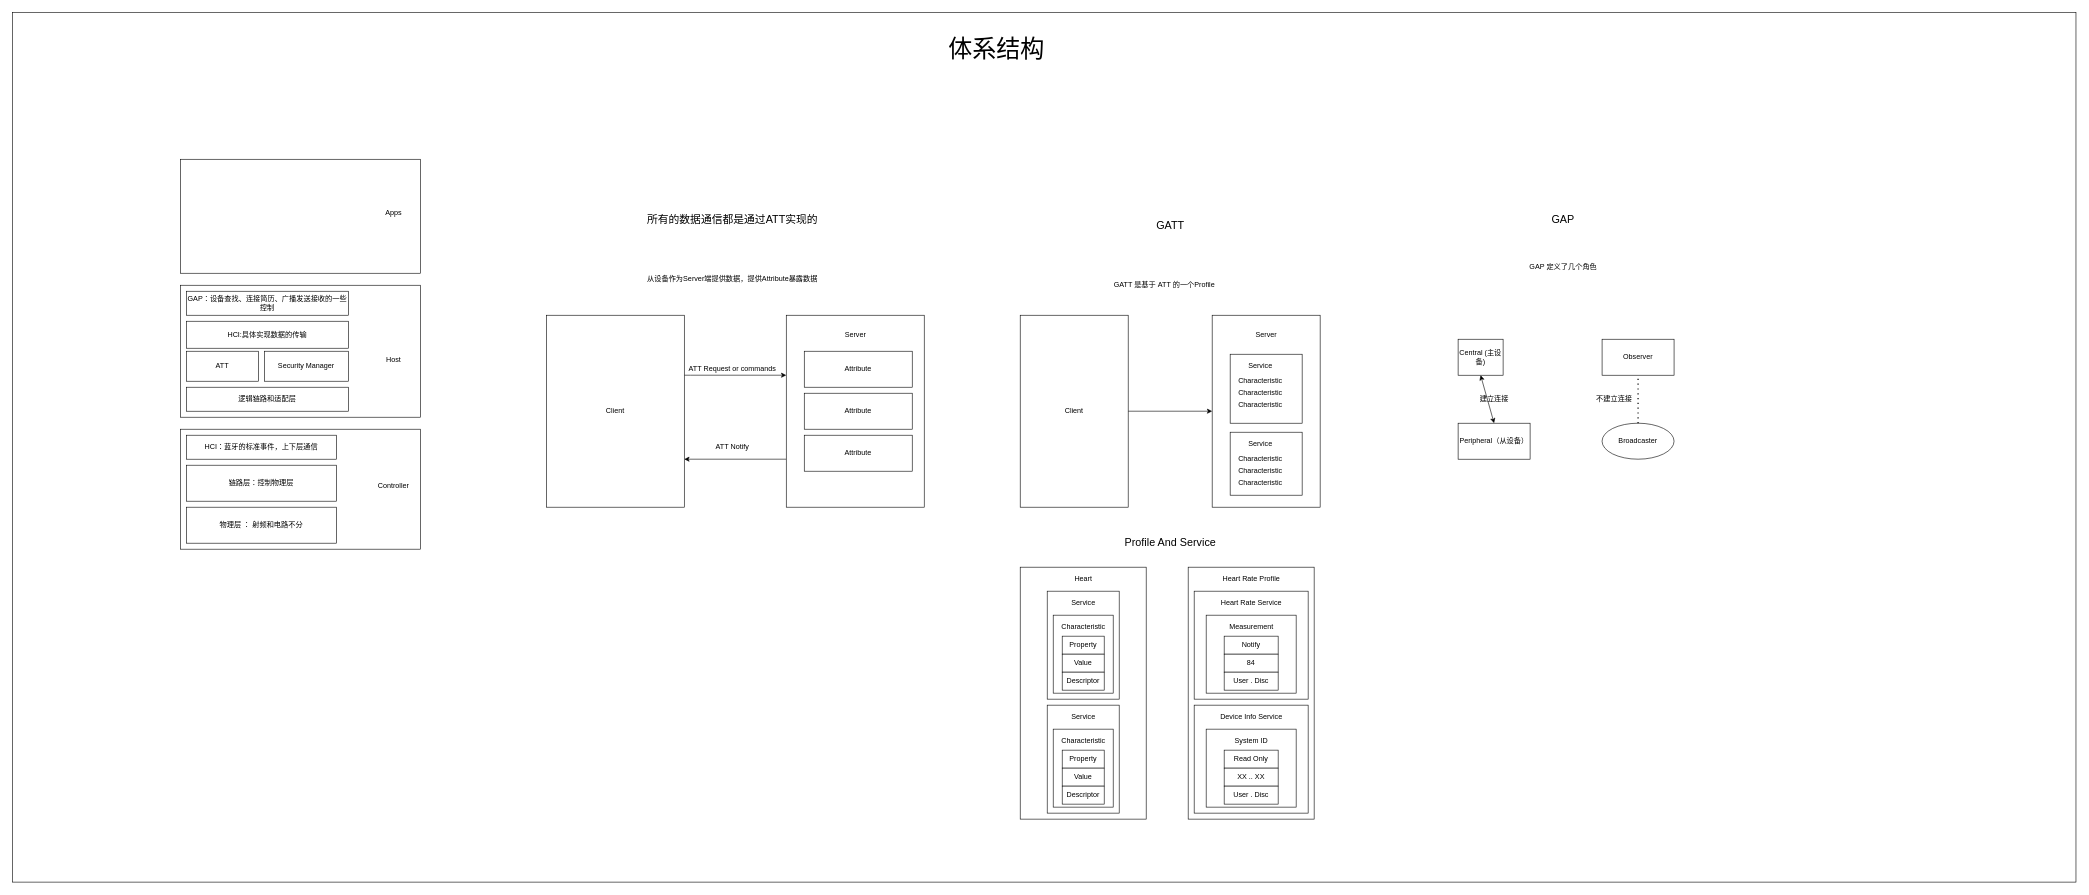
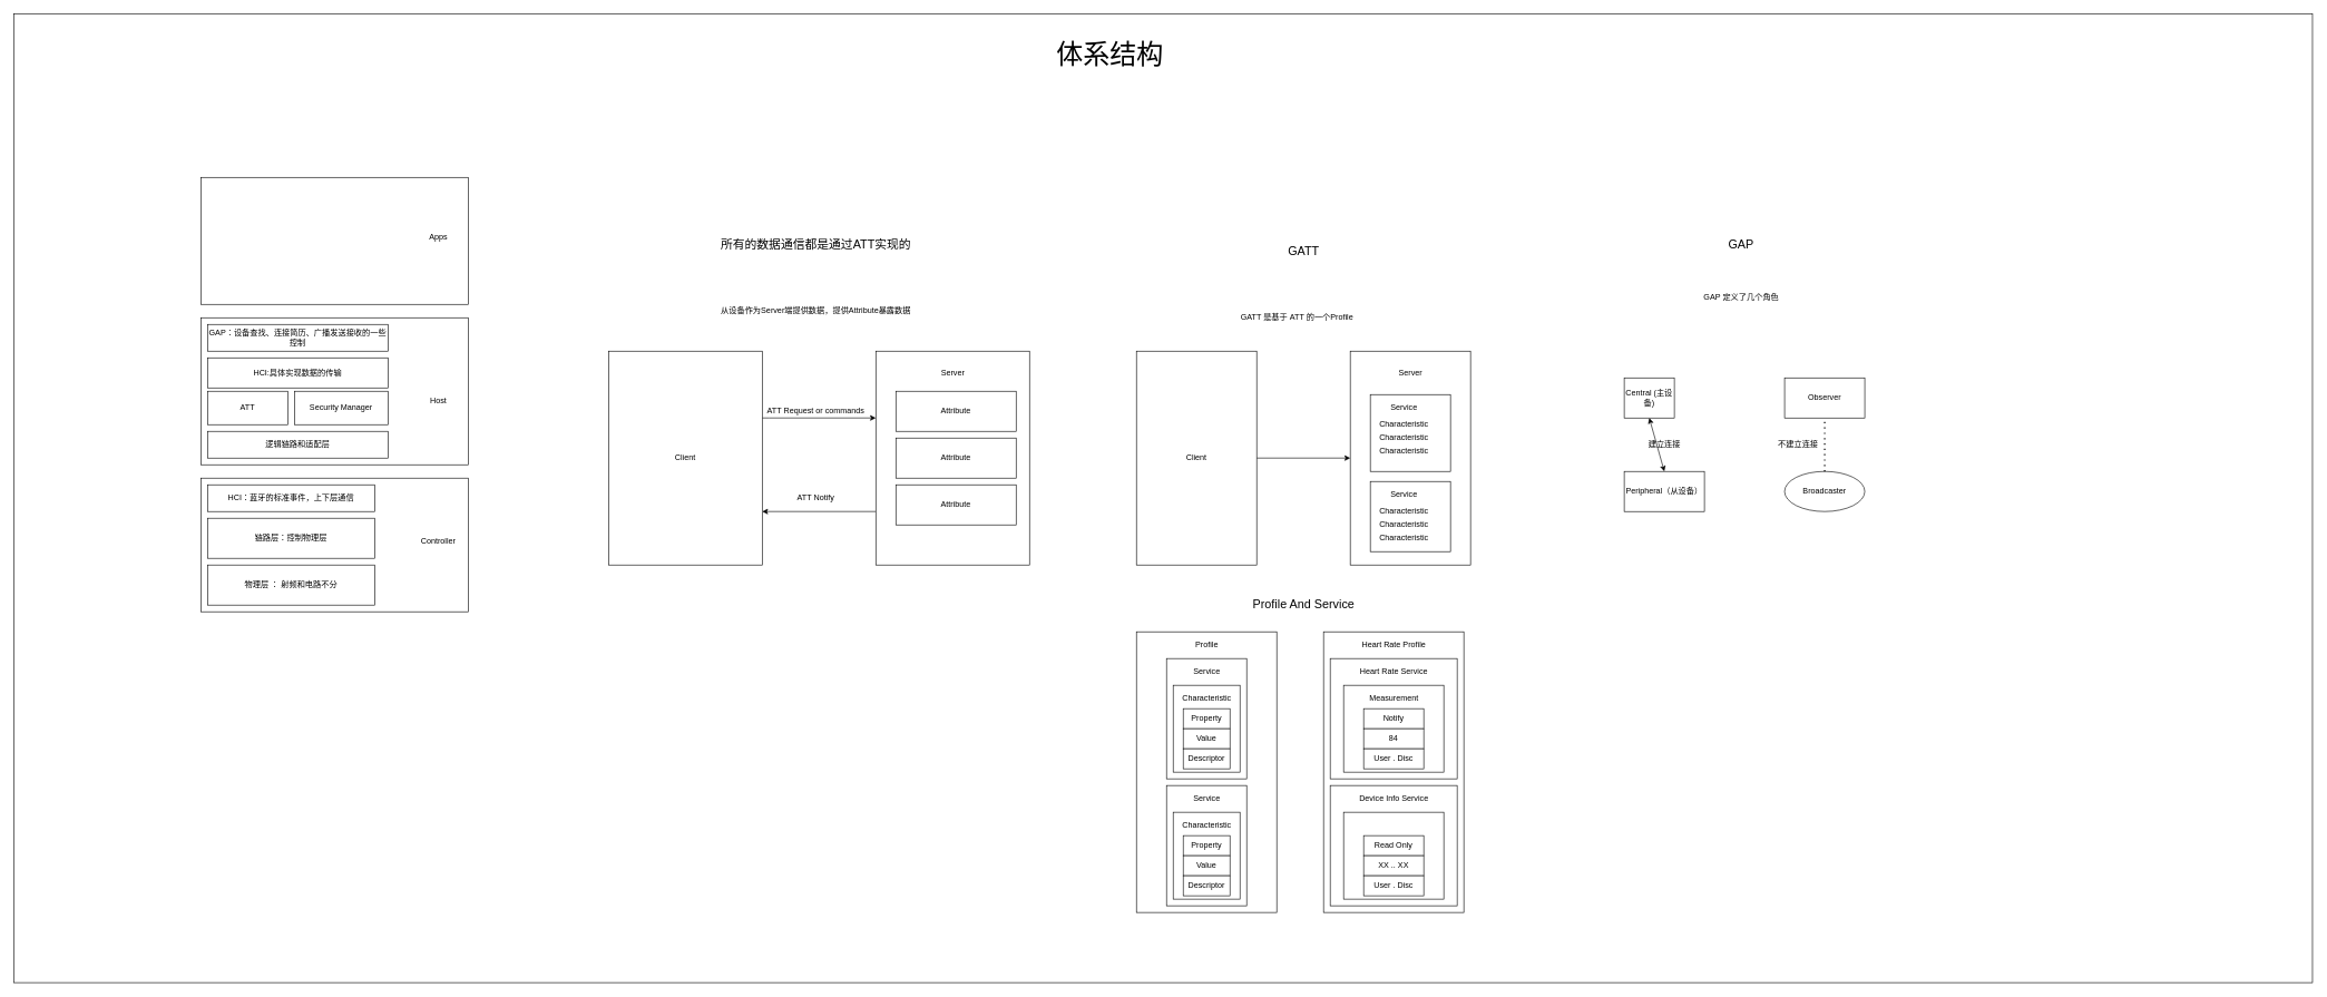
- <mxCell id="57" value="Heart" style="text;html=1;align=center;verticalAlign=middle;resizable=0;points=[];autosize=1;" parent="1" vertex="1"><mxGeometry x="1780" y="955" width="50" height="20" as="geometry" /></mxCell>
+ <mxCell id="57" value="Profile" style="text;html=1;align=center;verticalAlign=middle;resizable=0;points=[];autosize=1;" parent="1" vertex="1"><mxGeometry x="1780" y="955" width="50" height="20" as="geometry" /></mxCell>
- <mxCell id="84" value="System ID" style="text;html=1;align=center;verticalAlign=middle;resizable=0;points=[];autosize=1;" parent="1" vertex="1"><mxGeometry x="2050" y="1225" width="70" height="20" as="geometry" /></mxCell>
